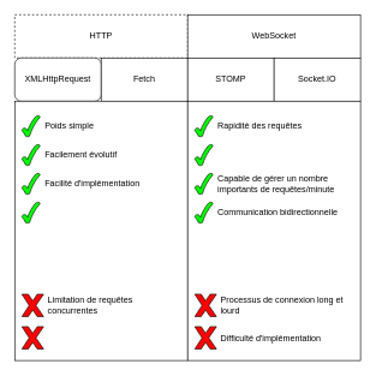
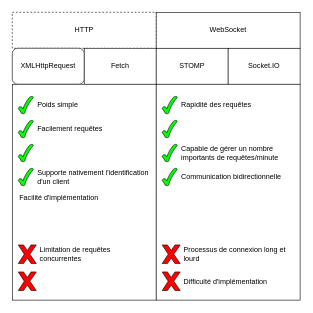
- <mxCell id="13" value="Facilement évolutif" style="text;html=1;strokeColor=none;fillColor=none;align=left;verticalAlign=middle;whiteSpace=wrap;rounded=0;" vertex="1" parent="1"><mxGeometry x="60" y="204.7" width="190" height="20" as="geometry" /></mxCell>
+ <mxCell id="13" value="Facilement requêtes" style="text;html=1;strokeColor=none;fillColor=none;align=left;verticalAlign=middle;whiteSpace=wrap;rounded=0;" vertex="1" parent="1"><mxGeometry x="60" y="204.7" width="190" height="20" as="geometry" /></mxCell>
- <mxCell id="25" value="Facilité d'implémentation" style="text;html=1;strokeColor=none;fillColor=none;align=left;verticalAlign=middle;whiteSpace=wrap;rounded=0;" vertex="1" parent="1"><mxGeometry x="60" y="244.7" width="190" height="20" as="geometry" /></mxCell>
+ <mxCell id="25" value="Facilité d'implémentation" style="text;html=1;strokeColor=none;fillColor=none;align=left;verticalAlign=middle;whiteSpace=wrap;rounded=0;" vertex="1" parent="1"><mxGeometry x="30" y="319.7" width="190" height="20" as="geometry" /></mxCell>
+ <mxCell id="29" value="Supporte nativement l'identification d'un client" style="text;html=1;strokeColor=none;fillColor=none;align=left;verticalAlign=middle;whiteSpace=wrap;rounded=0;" vertex="1" parent="1"><mxGeometry x="60" y="284.7" width="190" height="20" as="geometry" /></mxCell>
